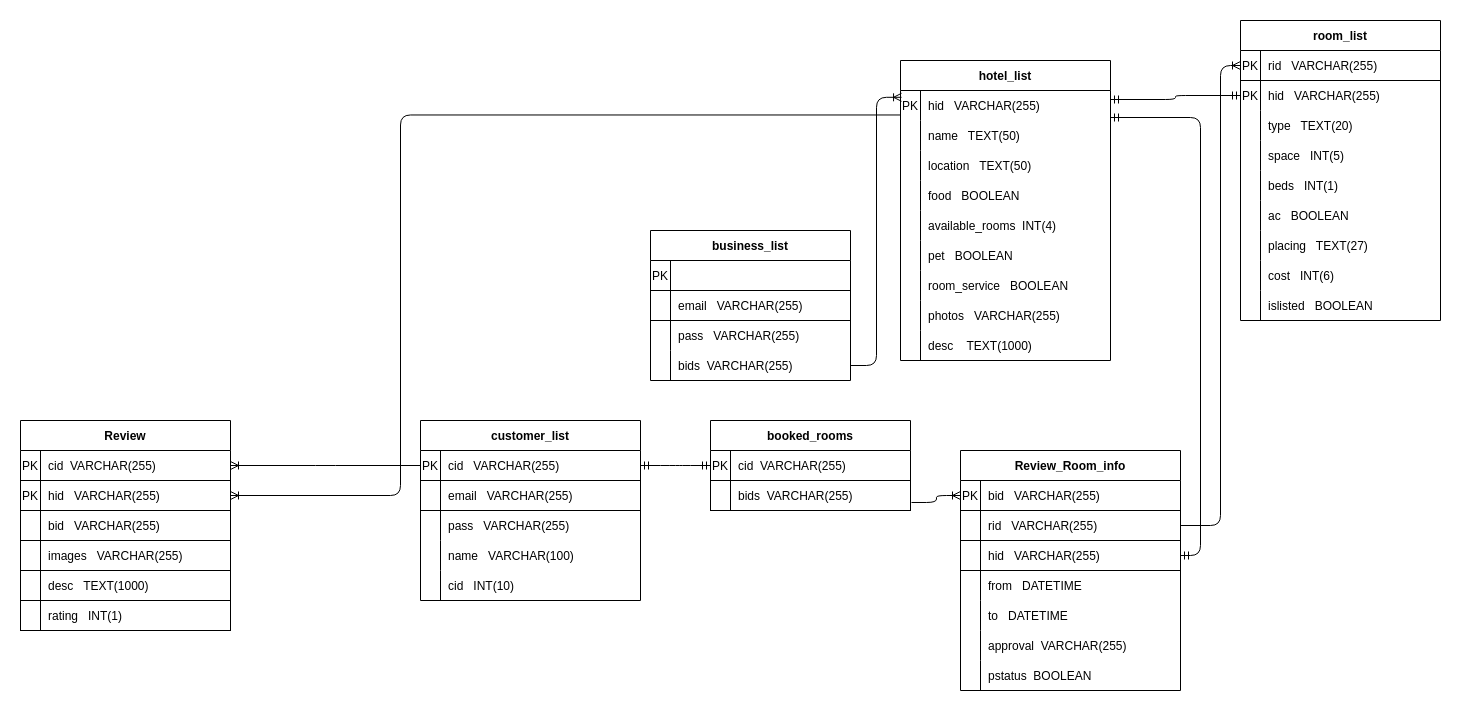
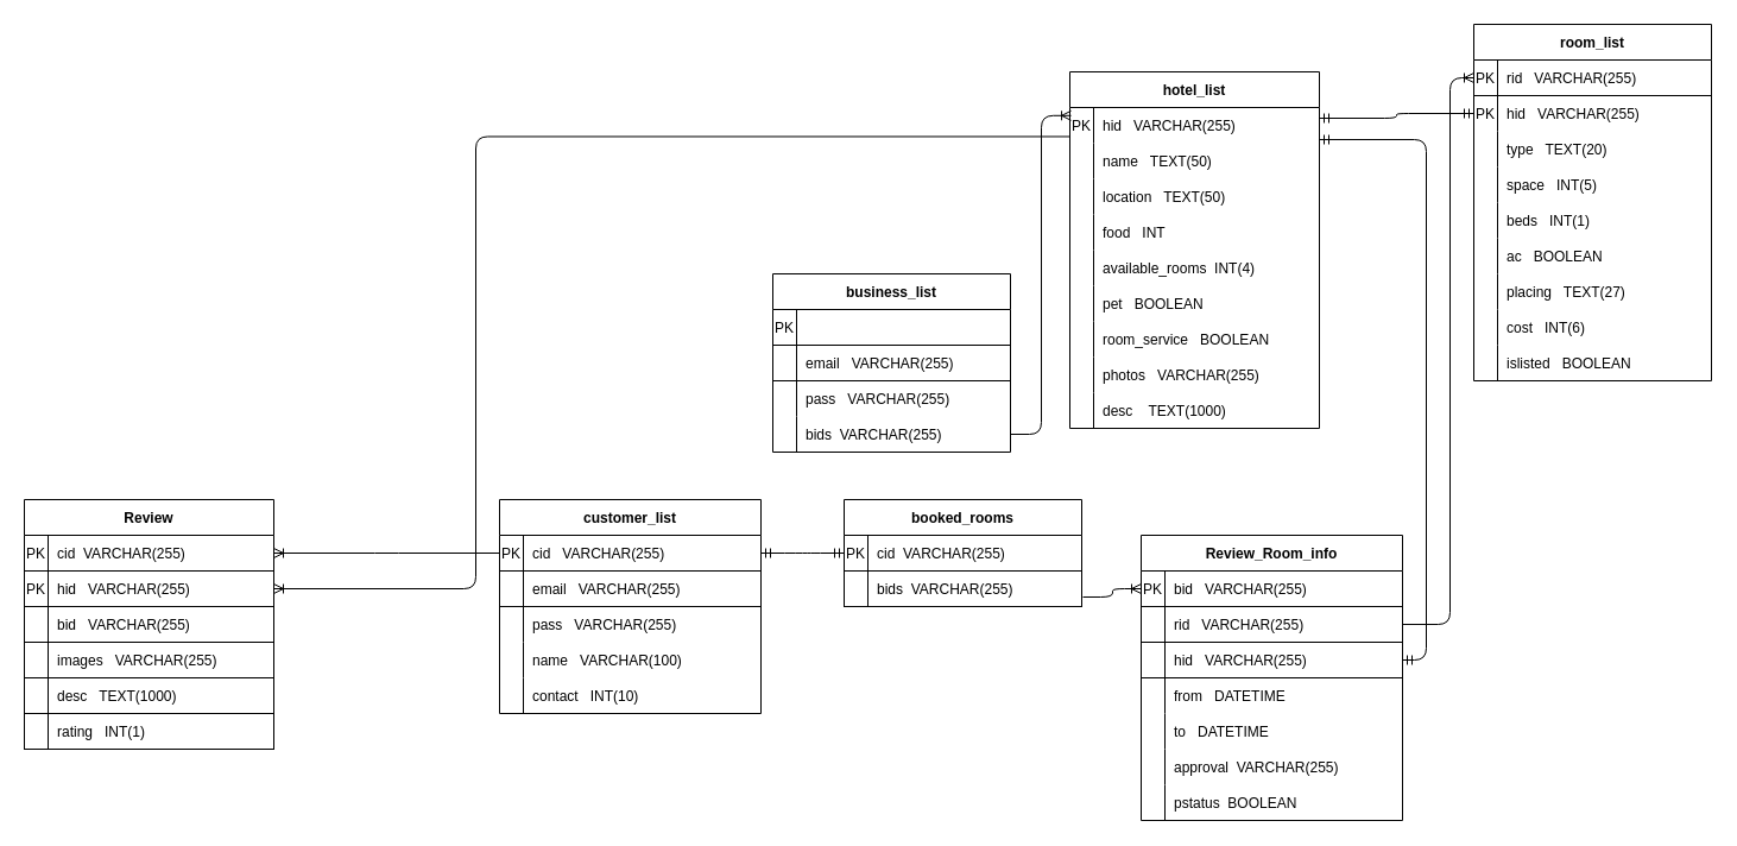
- <mxCell id="14" value="food   BOOLEAN" style="shape=partialRectangle;connectable=0;fillColor=none;top=0;left=0;bottom=0;right=0;align=left;spacingLeft=6;overflow=hidden;" parent="12" vertex="1"><mxGeometry x="20" width="190" height="30" as="geometry" /></mxCell>
+ <mxCell id="14" value="food   INT" style="shape=partialRectangle;connectable=0;fillColor=none;top=0;left=0;bottom=0;right=0;align=left;spacingLeft=6;overflow=hidden;" parent="12" vertex="1"><mxGeometry x="20" width="190" height="30" as="geometry" /></mxCell>
- <mxCell id="45" value="cid   INT(10)" style="shape=partialRectangle;connectable=0;fillColor=none;top=0;left=0;bottom=0;right=0;align=left;spacingLeft=6;overflow=hidden;" parent="43" vertex="1"><mxGeometry x="20" width="200" height="30" as="geometry" /></mxCell>
+ <mxCell id="45" value="contact   INT(10)" style="shape=partialRectangle;connectable=0;fillColor=none;top=0;left=0;bottom=0;right=0;align=left;spacingLeft=6;overflow=hidden;" parent="43" vertex="1"><mxGeometry x="20" width="200" height="30" as="geometry" /></mxCell>
